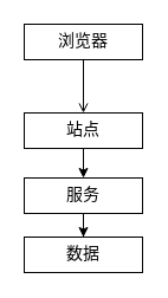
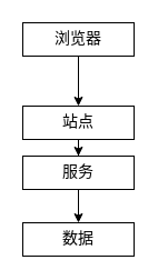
- <mxCell id="2" style="edgeStyle=orthogonalEdgeStyle;rounded=0;orthogonalLoop=1;jettySize=auto;html=1;exitX=0.5;exitY=1;exitDx=0;exitDy=0;fontFamily=Verdana;fontSize=14;endArrow=open;" edge="1" parent="1" source="3" target="5"><mxGeometry relative="1" as="geometry" /></mxCell>
+ <mxCell id="2" style="edgeStyle=orthogonalEdgeStyle;rounded=0;orthogonalLoop=1;jettySize=auto;html=1;exitX=0.5;exitY=1;exitDx=0;exitDy=0;fontFamily=Verdana;fontSize=14;" edge="1" parent="1" source="3" target="5"><mxGeometry relative="1" as="geometry" /></mxCell>
- <mxCell id="7" value="服务" style="rounded=0;whiteSpace=wrap;html=1;fontSize=14;fontFamily=Verdana;" vertex="1" parent="1"><mxGeometry x="20" y="150" width="100" height="30" as="geometry" /></mxCell>
+ <mxCell id="7" value="服务" style="rounded=0;whiteSpace=wrap;html=1;fontSize=14;fontFamily=Verdana;" vertex="1" parent="1"><mxGeometry x="20" y="140" width="100" height="30" as="geometry" /></mxCell>
